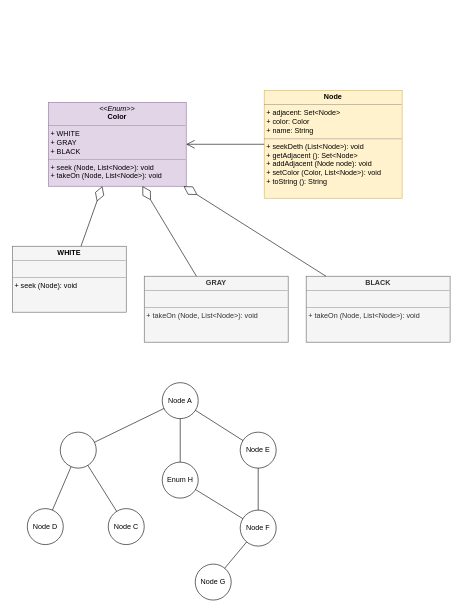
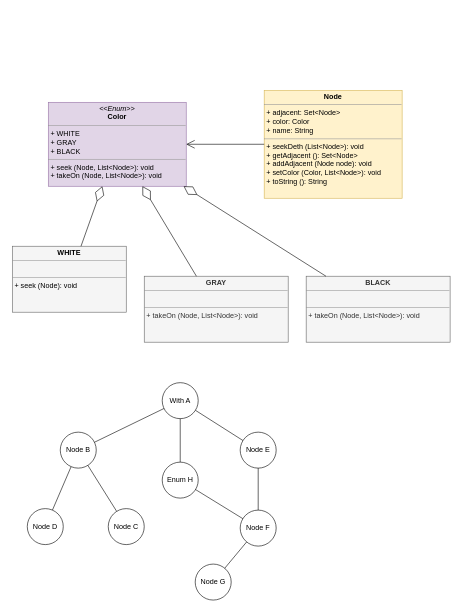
- <mxCell id="13" value="Node A" style="text;html=1;strokeColor=none;fillColor=none;align=center;verticalAlign=middle;whiteSpace=wrap;rounded=0;" parent="1" vertex="1"><mxGeometry x="275" y="655" width="50" height="25" as="geometry" /></mxCell>
+ <mxCell id="13" value="With A" style="text;html=1;strokeColor=none;fillColor=none;align=center;verticalAlign=middle;whiteSpace=wrap;rounded=0;" parent="1" vertex="1"><mxGeometry x="275" y="655" width="50" height="25" as="geometry" /></mxCell>
+ <mxCell id="15" value="Node B" style="text;html=1;strokeColor=none;fillColor=none;align=center;verticalAlign=middle;whiteSpace=wrap;rounded=0;" parent="1" vertex="1"><mxGeometry x="105" y="737.5" width="50" height="25" as="geometry" /></mxCell>
